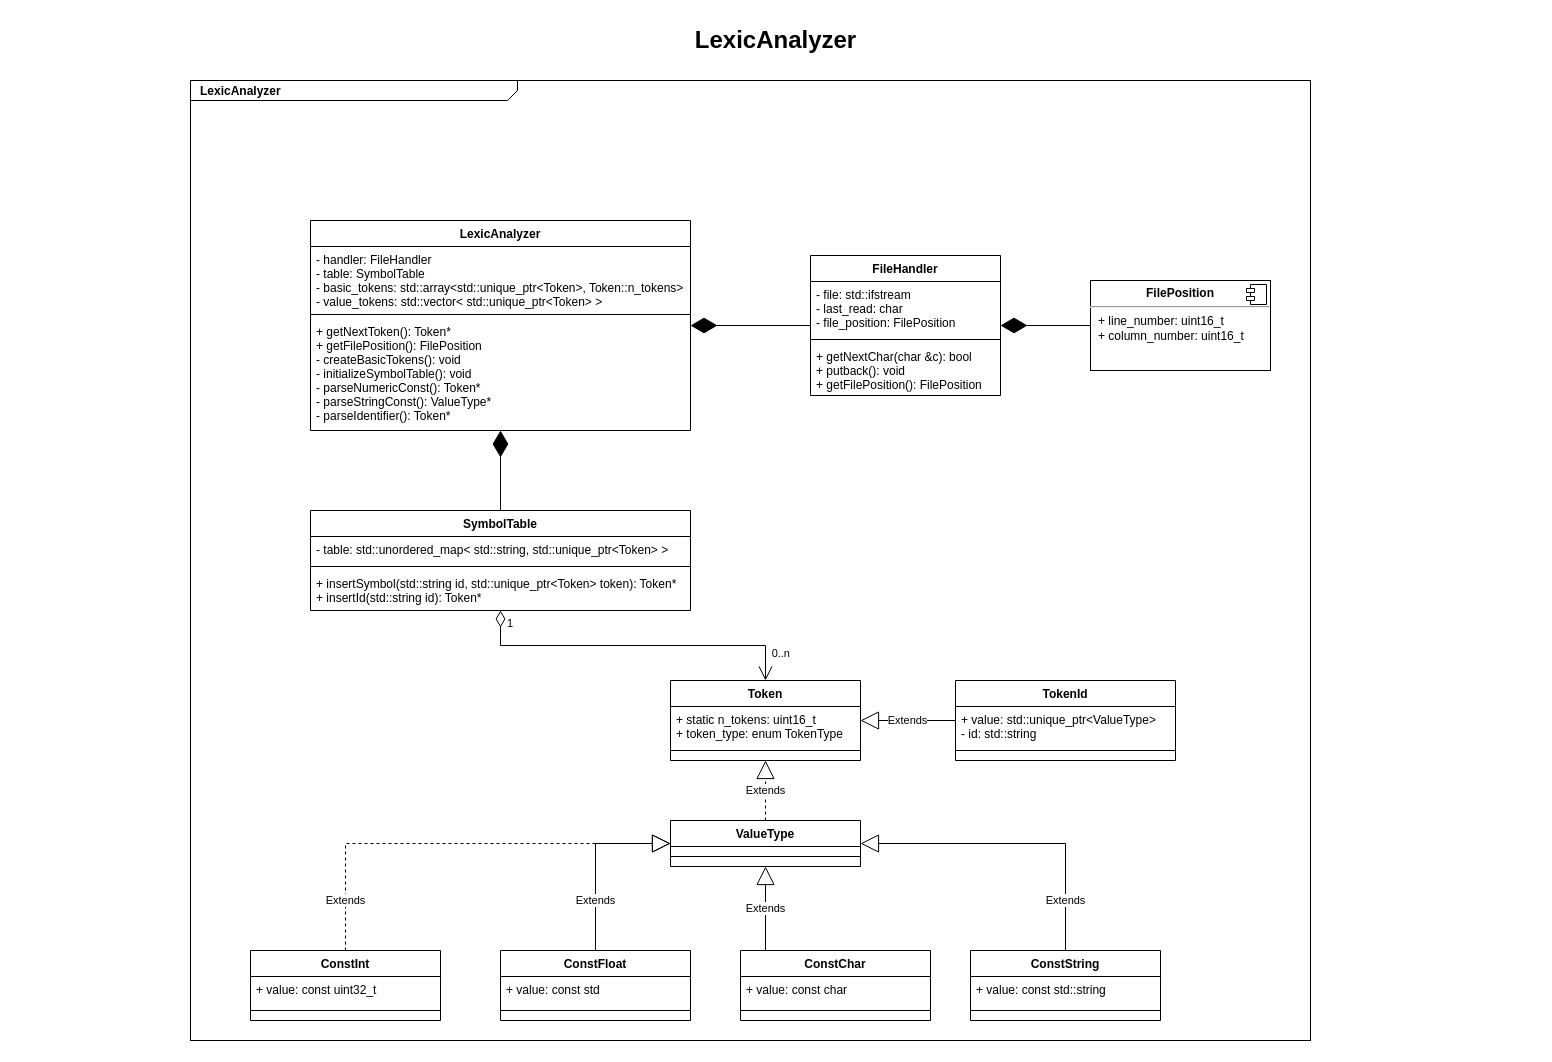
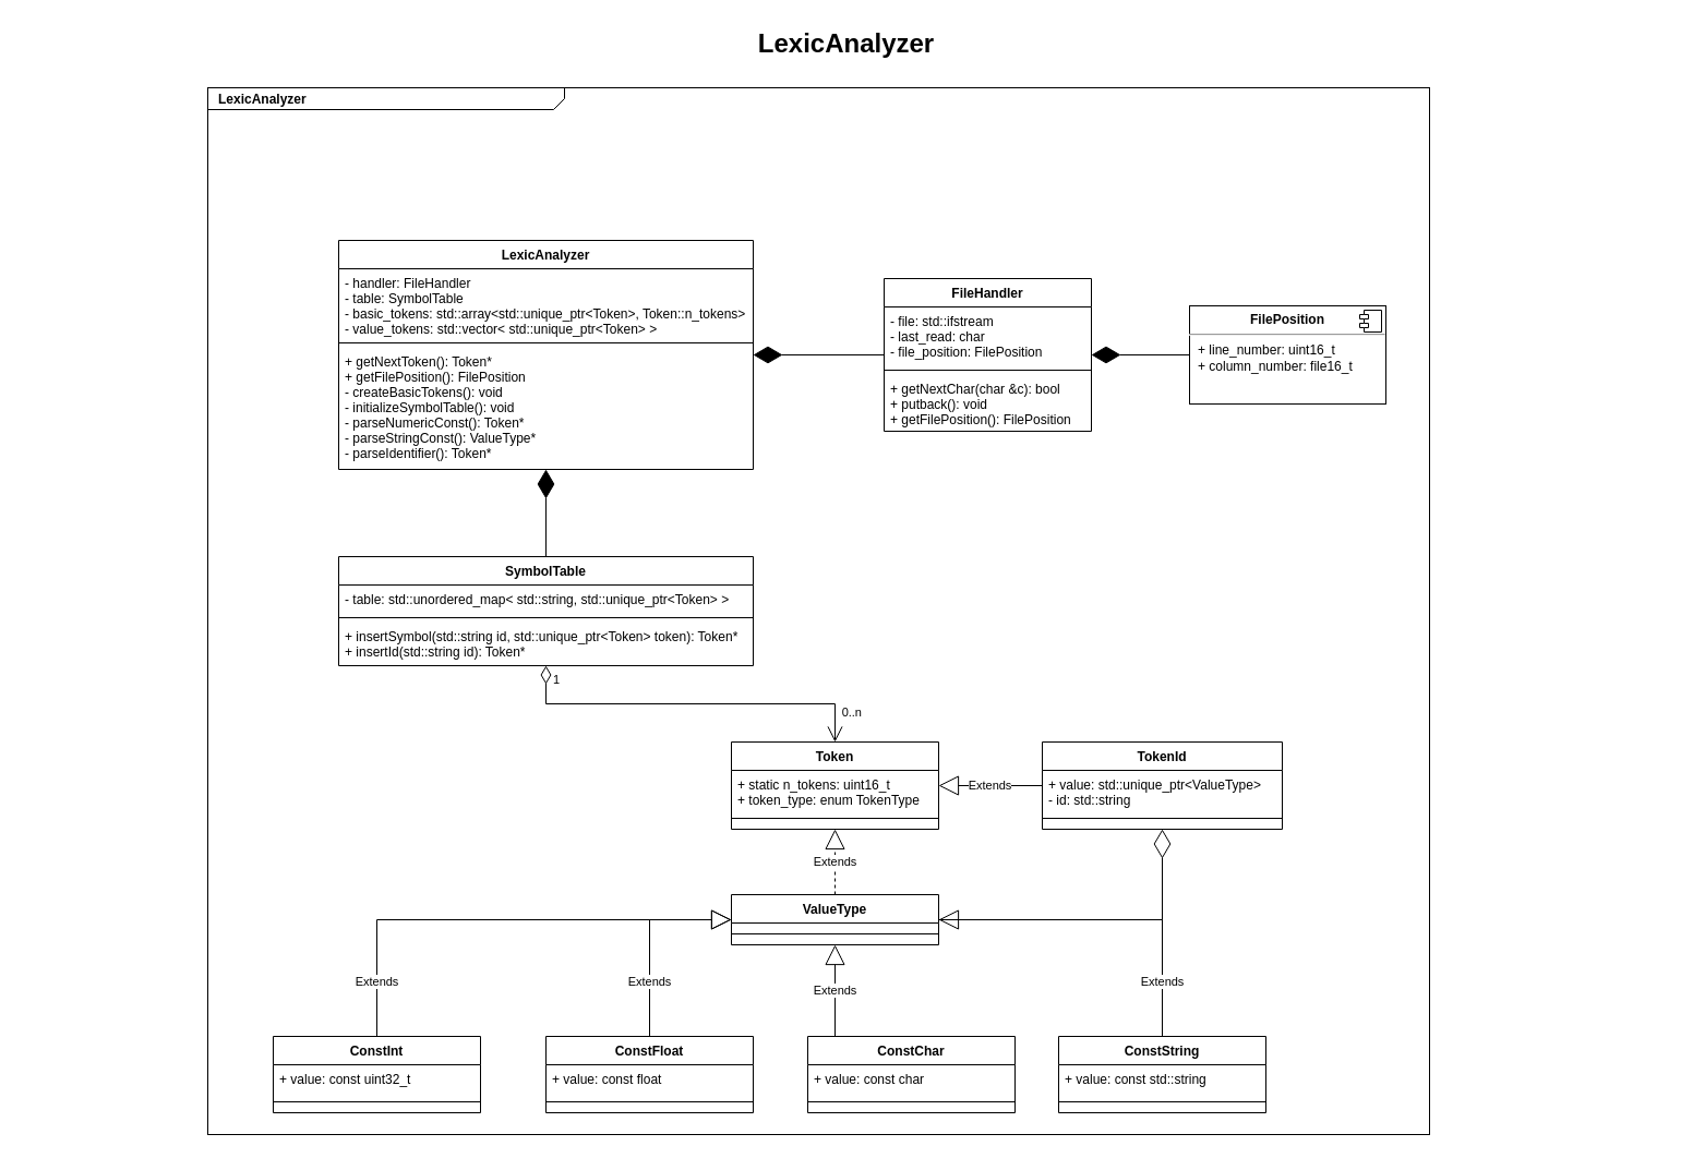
- <mxCell id="12" value="&lt;p style=&quot;margin:0px;margin-top:6px;text-align:center;&quot;&gt;&lt;b&gt;FilePosition&lt;/b&gt;&lt;/p&gt;&lt;hr&gt;&lt;p style=&quot;margin:0px;margin-left:8px;&quot;&gt;+ line_number: uint16_t&lt;br&gt;+ column_number: uint16_t&lt;/p&gt;" style="align=left;overflow=fill;html=1;dropTarget=0;" vertex="1" parent="1"><mxGeometry x="1090" y="280" width="180" height="90" as="geometry" /></mxCell>
+ <mxCell id="12" value="&lt;p style=&quot;margin:0px;margin-top:6px;text-align:center;&quot;&gt;&lt;b&gt;FilePosition&lt;/b&gt;&lt;/p&gt;&lt;hr&gt;&lt;p style=&quot;margin:0px;margin-left:8px;&quot;&gt;+ line_number: uint16_t&lt;br&gt;+ column_number: file16_t&lt;/p&gt;" style="align=left;overflow=fill;html=1;dropTarget=0;" vertex="1" parent="1"><mxGeometry x="1090" y="280" width="180" height="90" as="geometry" /></mxCell>
+ <mxCell id="42" value="" style="endArrow=diamondThin;endFill=0;endSize=24;html=1;rounded=0;" edge="1" parent="1" source="23" target="17"><mxGeometry width="160" relative="1" as="geometry"><mxPoint x="750" y="770" as="sourcePoint" /><mxPoint x="910" y="770" as="targetPoint" /><Array as="points"><mxPoint x="1065" y="843" /></Array></mxGeometry></mxCell>
- <mxCell id="38" value="Extends" style="endArrow=block;endSize=16;endFill=0;html=1;rounded=0;dashed=1;" edge="1" parent="1" source="32" target="23"><mxGeometry x="-0.768" width="160" relative="1" as="geometry"><mxPoint x="750" y="870" as="sourcePoint" /><mxPoint x="910" y="870" as="targetPoint" /><Array as="points"><mxPoint x="345" y="843" /></Array><mxPoint as="offset" /></mxGeometry></mxCell>
+ <mxCell id="38" value="Extends" style="endArrow=block;endSize=16;endFill=0;html=1;rounded=0;" edge="1" parent="1" source="32" target="23"><mxGeometry x="-0.768" width="160" relative="1" as="geometry"><mxPoint x="750" y="870" as="sourcePoint" /><mxPoint x="910" y="870" as="targetPoint" /><Array as="points"><mxPoint x="345" y="843" /></Array><mxPoint as="offset" /></mxGeometry></mxCell>
- <mxCell id="30" value="+ value: const std" style="text;strokeColor=none;fillColor=none;align=left;verticalAlign=top;spacingLeft=4;spacingRight=4;overflow=hidden;rotatable=0;points=[[0,0.5],[1,0.5]];portConstraint=eastwest;" vertex="1" parent="29"><mxGeometry y="26" width="190" height="24" as="geometry" /></mxCell>
+ <mxCell id="30" value="+ value: const float" style="text;strokeColor=none;fillColor=none;align=left;verticalAlign=top;spacingLeft=4;spacingRight=4;overflow=hidden;rotatable=0;points=[[0,0.5],[1,0.5]];portConstraint=eastwest;" vertex="1" parent="29"><mxGeometry y="26" width="190" height="24" as="geometry" /></mxCell>
